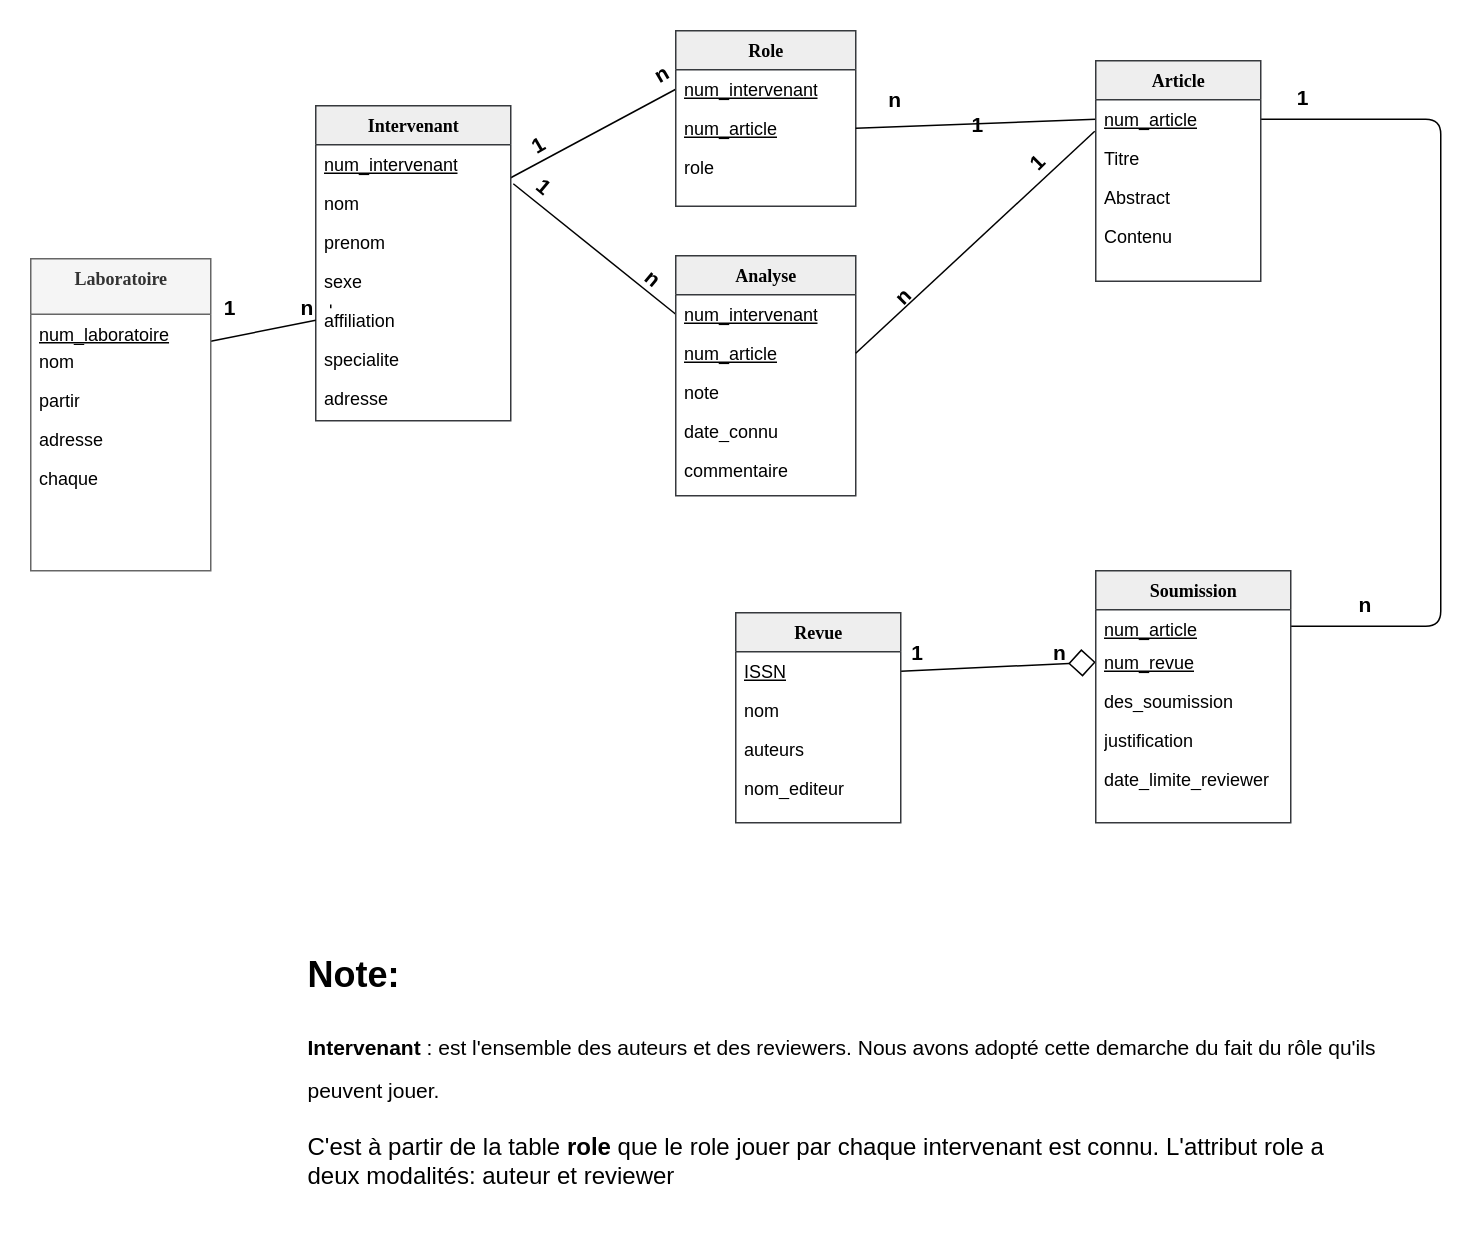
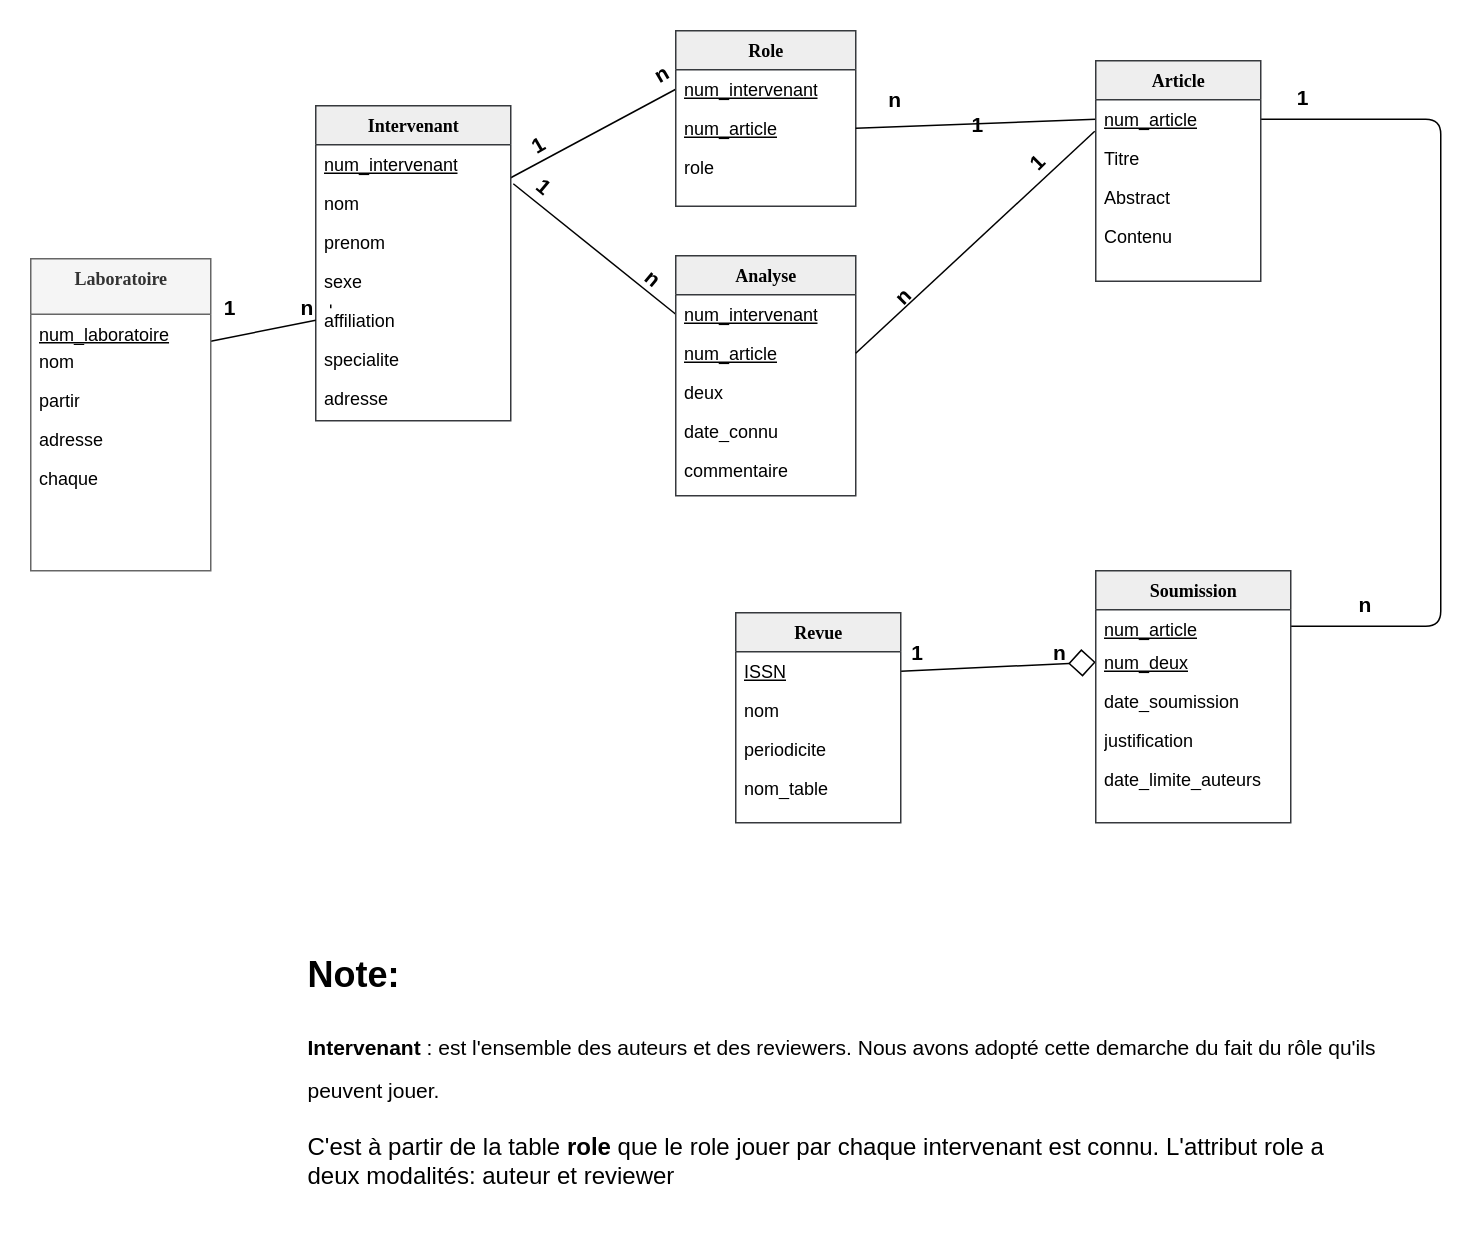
- <mxCell id="20" value="note" style="text;html=1;strokeColor=none;fillColor=none;align=left;verticalAlign=top;spacingLeft=4;spacingRight=4;whiteSpace=wrap;overflow=hidden;rotatable=0;points=[[0,0.5],[1,0.5]];portConstraint=eastwest;" parent="17" vertex="1"><mxGeometry y="78" width="120" height="26" as="geometry" /></mxCell>
+ <mxCell id="20" value="deux" style="text;html=1;strokeColor=none;fillColor=none;align=left;verticalAlign=top;spacingLeft=4;spacingRight=4;whiteSpace=wrap;overflow=hidden;rotatable=0;points=[[0,0.5],[1,0.5]];portConstraint=eastwest;" parent="17" vertex="1"><mxGeometry y="78" width="120" height="26" as="geometry" /></mxCell>
- <mxCell id="31" value="num_revue" style="text;html=1;strokeColor=none;fillColor=none;align=left;verticalAlign=top;spacingLeft=4;spacingRight=4;whiteSpace=wrap;overflow=hidden;rotatable=0;points=[[0,0.5],[1,0.5]];portConstraint=eastwest;fontStyle=4" parent="29" vertex="1"><mxGeometry y="48" width="130" height="26" as="geometry" /></mxCell>
+ <mxCell id="31" value="num_deux" style="text;html=1;strokeColor=none;fillColor=none;align=left;verticalAlign=top;spacingLeft=4;spacingRight=4;whiteSpace=wrap;overflow=hidden;rotatable=0;points=[[0,0.5],[1,0.5]];portConstraint=eastwest;fontStyle=4" parent="29" vertex="1"><mxGeometry y="48" width="130" height="26" as="geometry" /></mxCell>
- <mxCell id="32" value="des_soumission" style="text;html=1;strokeColor=none;fillColor=none;align=left;verticalAlign=top;spacingLeft=4;spacingRight=4;whiteSpace=wrap;overflow=hidden;rotatable=0;points=[[0,0.5],[1,0.5]];portConstraint=eastwest;" parent="29" vertex="1"><mxGeometry y="74" width="130" height="26" as="geometry" /></mxCell>
+ <mxCell id="32" value="date_soumission" style="text;html=1;strokeColor=none;fillColor=none;align=left;verticalAlign=top;spacingLeft=4;spacingRight=4;whiteSpace=wrap;overflow=hidden;rotatable=0;points=[[0,0.5],[1,0.5]];portConstraint=eastwest;" parent="29" vertex="1"><mxGeometry y="74" width="130" height="26" as="geometry" /></mxCell>
- <mxCell id="26" value="auteurs" style="text;html=1;strokeColor=none;fillColor=none;align=left;verticalAlign=top;spacingLeft=4;spacingRight=4;whiteSpace=wrap;overflow=hidden;rotatable=0;points=[[0,0.5],[1,0.5]];portConstraint=eastwest;" parent="23" vertex="1"><mxGeometry y="78" width="110" height="26" as="geometry" /></mxCell>
+ <mxCell id="26" value="periodicite" style="text;html=1;strokeColor=none;fillColor=none;align=left;verticalAlign=top;spacingLeft=4;spacingRight=4;whiteSpace=wrap;overflow=hidden;rotatable=0;points=[[0,0.5],[1,0.5]];portConstraint=eastwest;" parent="23" vertex="1"><mxGeometry y="78" width="110" height="26" as="geometry" /></mxCell>
- <mxCell id="27" value="nom_editeur" style="text;html=1;strokeColor=none;fillColor=none;align=left;verticalAlign=top;spacingLeft=4;spacingRight=4;whiteSpace=wrap;overflow=hidden;rotatable=0;points=[[0,0.5],[1,0.5]];portConstraint=eastwest;" parent="23" vertex="1"><mxGeometry y="104" width="110" height="26" as="geometry" /></mxCell>
+ <mxCell id="27" value="nom_table" style="text;html=1;strokeColor=none;fillColor=none;align=left;verticalAlign=top;spacingLeft=4;spacingRight=4;whiteSpace=wrap;overflow=hidden;rotatable=0;points=[[0,0.5],[1,0.5]];portConstraint=eastwest;" parent="23" vertex="1"><mxGeometry y="104" width="110" height="26" as="geometry" /></mxCell>
- <mxCell id="34" value="date_limite_reviewer" style="text;html=1;strokeColor=none;fillColor=none;align=left;verticalAlign=top;spacingLeft=4;spacingRight=4;whiteSpace=wrap;overflow=hidden;rotatable=0;points=[[0,0.5],[1,0.5]];portConstraint=eastwest;" vertex="1" parent="29"><mxGeometry y="126" width="130" height="26" as="geometry" /></mxCell>
+ <mxCell id="34" value="date_limite_auteurs" style="text;html=1;strokeColor=none;fillColor=none;align=left;verticalAlign=top;spacingLeft=4;spacingRight=4;whiteSpace=wrap;overflow=hidden;rotatable=0;points=[[0,0.5],[1,0.5]];portConstraint=eastwest;" vertex="1" parent="29"><mxGeometry y="126" width="130" height="26" as="geometry" /></mxCell>
